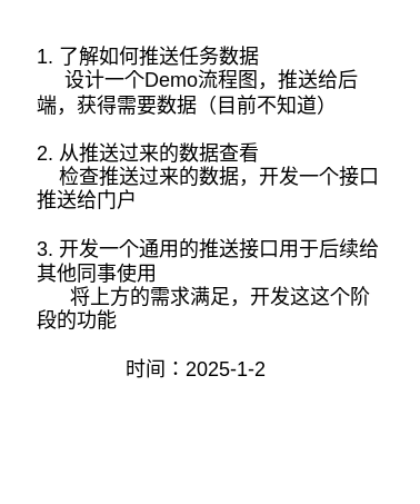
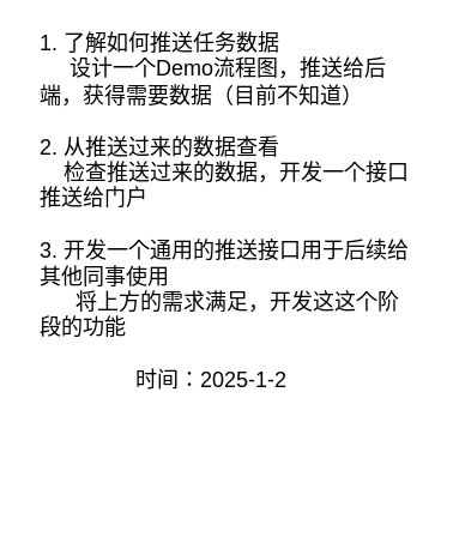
- <mxCell id="2" value="1. 了解如何推送任务数据&lt;div&gt;&amp;nbsp; &amp;nbsp; &amp;nbsp;设计一个Demo流程图，推送给后端，获得需要数据（目前不知道）&lt;/div&gt;&lt;div&gt;&lt;br&gt;&lt;/div&gt;&lt;div&gt;2. 从推送过来的数据查看&lt;/div&gt;&lt;div&gt;&amp;nbsp; &amp;nbsp; 检查推送过来的数据，开发一个接口推送给门户&lt;/div&gt;&lt;div&gt;&lt;br&gt;&lt;/div&gt;&lt;div&gt;3. 开发一个通用的推送接口用于后续给&lt;/div&gt;&lt;div&gt;其他同事使用&lt;/div&gt;&lt;div&gt;&amp;nbsp; &amp;nbsp; &amp;nbsp; 将上方的需求满足，开发这这个阶段的功能&lt;/div&gt;&lt;div&gt;&lt;br&gt;&lt;/div&gt;&lt;div&gt;&lt;span style=&quot;white-space: pre;&quot;&gt;&#09;&lt;/span&gt;&lt;span style=&quot;white-space: pre;&quot;&gt;&#09;&lt;/span&gt;时间：2025-1-2&lt;br&gt;&lt;/div&gt;" style="text;html=1;whiteSpace=wrap;overflow=hidden;rounded=0;" parent="1" vertex="1"><mxGeometry width="210" height="260" as="geometry" x="20" y="20" /></mxCell>
+ <mxCell id="2" value="1. 了解如何推送任务数据&lt;div&gt;&amp;nbsp; &amp;nbsp; &amp;nbsp;设计一个Demo流程图，推送给后端，获得需要数据（目前不知道）&lt;/div&gt;&lt;div&gt;&lt;br&gt;&lt;/div&gt;&lt;div&gt;2. 从推送过来的数据查看&lt;/div&gt;&lt;div&gt;&amp;nbsp; &amp;nbsp; 检查推送过来的数据，开发一个接口推送给门户&lt;/div&gt;&lt;div&gt;&lt;br&gt;&lt;/div&gt;&lt;div&gt;3. 开发一个通用的推送接口用于后续给&lt;/div&gt;&lt;div&gt;其他同事使用&lt;/div&gt;&lt;div&gt;&amp;nbsp; &amp;nbsp; &amp;nbsp; 将上方的需求满足，开发这这个阶段的功能&lt;/div&gt;&lt;div&gt;&lt;br&gt;&lt;/div&gt;&lt;div&gt;&lt;span style=&quot;white-space: pre;&quot;&gt;&#09;&lt;/span&gt;&lt;span style=&quot;white-space: pre;&quot;&gt;&#09;&lt;/span&gt;时间：2025-1-2&lt;br&gt;&lt;/div&gt;" style="text;html=1;whiteSpace=wrap;overflow=hidden;rounded=0;" parent="1" vertex="1"><mxGeometry x="20" y="10" width="210" height="260" as="geometry" /></mxCell>
